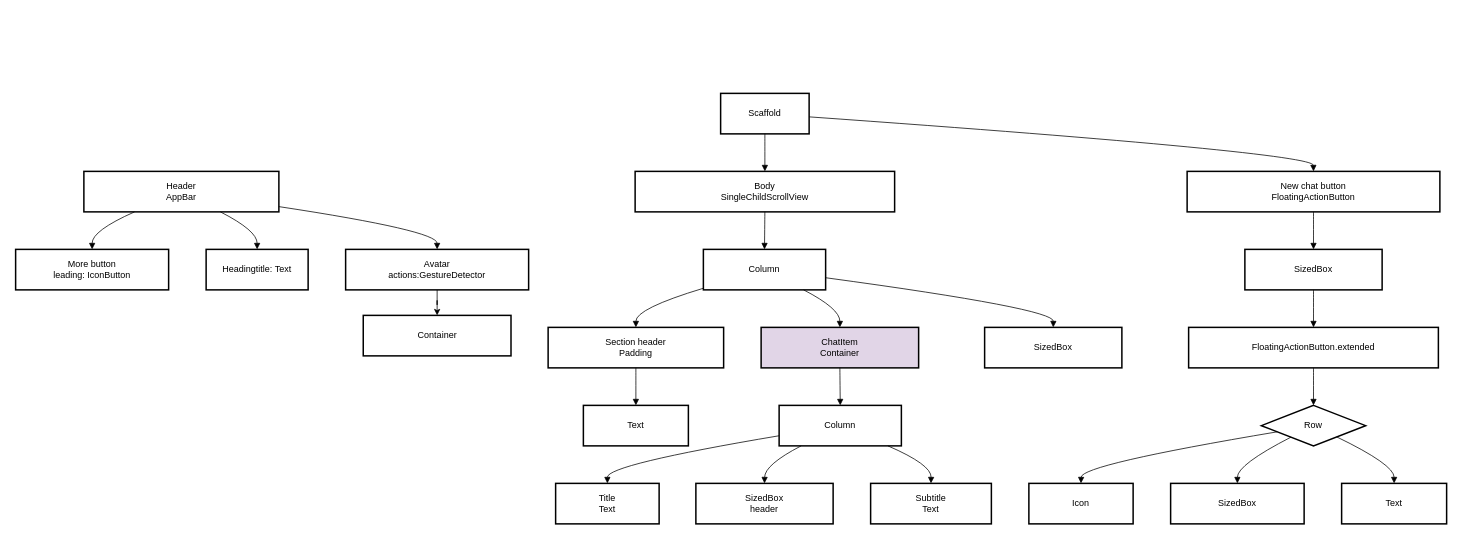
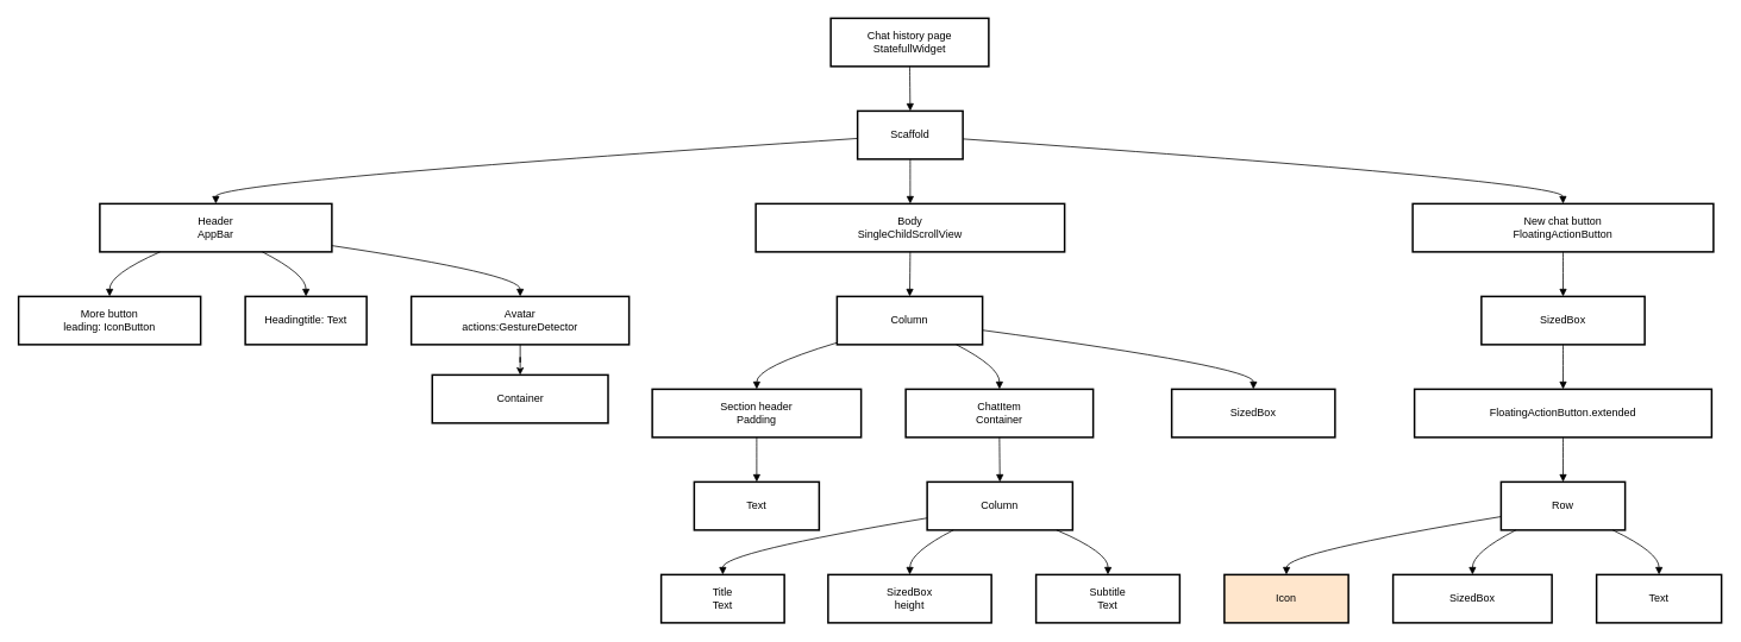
+ <mxCell id="2" value="Chat history page&#10;StatefullWidget" style="whiteSpace=wrap;strokeWidth=2;" vertex="1" parent="1"><mxGeometry x="930" y="20" width="177" height="54" as="geometry" /></mxCell>
+ <mxCell id="26" value="" style="curved=1;startArrow=none;endArrow=block;exitX=0.5;exitY=1;entryX=0.5;entryY=0;rounded=0;" edge="1" parent="1" source="2" target="3"><mxGeometry relative="1" as="geometry"><Array as="points" /></mxGeometry></mxCell>
+ <mxCell id="27" value="" style="curved=1;startArrow=none;endArrow=block;exitX=0;exitY=0.57;entryX=0.5;entryY=0;rounded=0;" edge="1" parent="1" source="3" target="4"><mxGeometry relative="1" as="geometry"><Array as="points"><mxPoint x="241" y="203" /></Array></mxGeometry></mxCell>
- <mxCell id="13" value="ChatItem&#10;Container" style="whiteSpace=wrap;strokeWidth=2;fillColor=#e1d5e7;" vertex="1" parent="1"><mxGeometry x="1014" y="436" width="210" height="54" as="geometry" /></mxCell>
+ <mxCell id="13" value="ChatItem&#10;Container" style="whiteSpace=wrap;strokeWidth=2;" vertex="1" parent="1"><mxGeometry x="1014" y="436" width="210" height="54" as="geometry" /></mxCell>
- <mxCell id="22" value="Row" style="rhombus;whiteSpace=wrap;strokeWidth=2;" vertex="1" parent="1"><mxGeometry x="1681" y="540" width="139" height="54" as="geometry" /></mxCell>
+ <mxCell id="22" value="Row" style="whiteSpace=wrap;strokeWidth=2;" vertex="1" parent="1"><mxGeometry x="1681" y="540" width="139" height="54" as="geometry" /></mxCell>
- <mxCell id="18" value="SizedBox&#10;header" style="whiteSpace=wrap;strokeWidth=2;" vertex="1" parent="1"><mxGeometry x="927" y="644" width="183" height="54" as="geometry" /></mxCell>
+ <mxCell id="18" value="SizedBox&#10;height" style="whiteSpace=wrap;strokeWidth=2;" vertex="1" parent="1"><mxGeometry x="927" y="644" width="183" height="54" as="geometry" /></mxCell>
- <mxCell id="23" value="Icon" style="whiteSpace=wrap;strokeWidth=2;" vertex="1" parent="1"><mxGeometry x="1371" y="644" width="139" height="54" as="geometry" /></mxCell>
+ <mxCell id="23" value="Icon" style="whiteSpace=wrap;strokeWidth=2;fillColor=#ffe6cc;" vertex="1" parent="1"><mxGeometry x="1371" y="644" width="139" height="54" as="geometry" /></mxCell>
